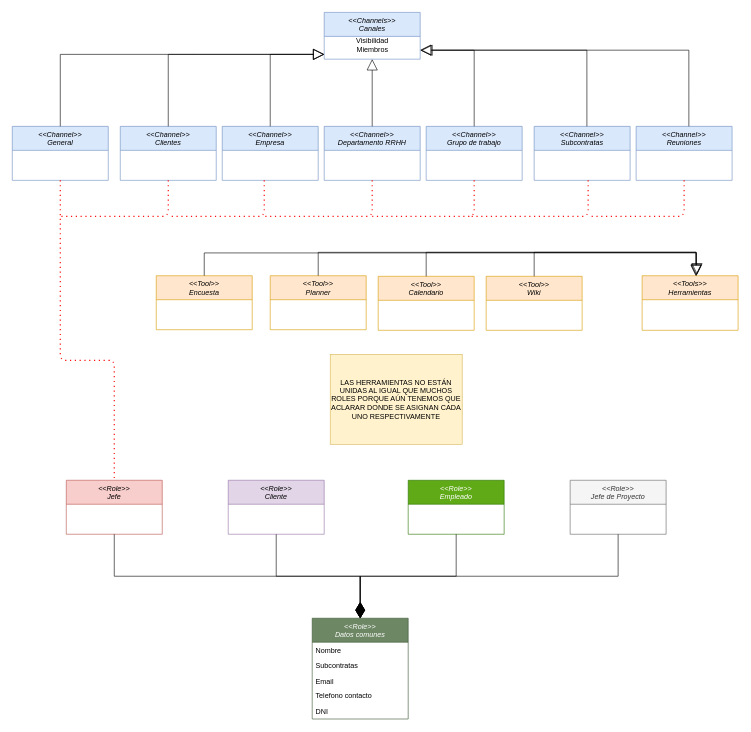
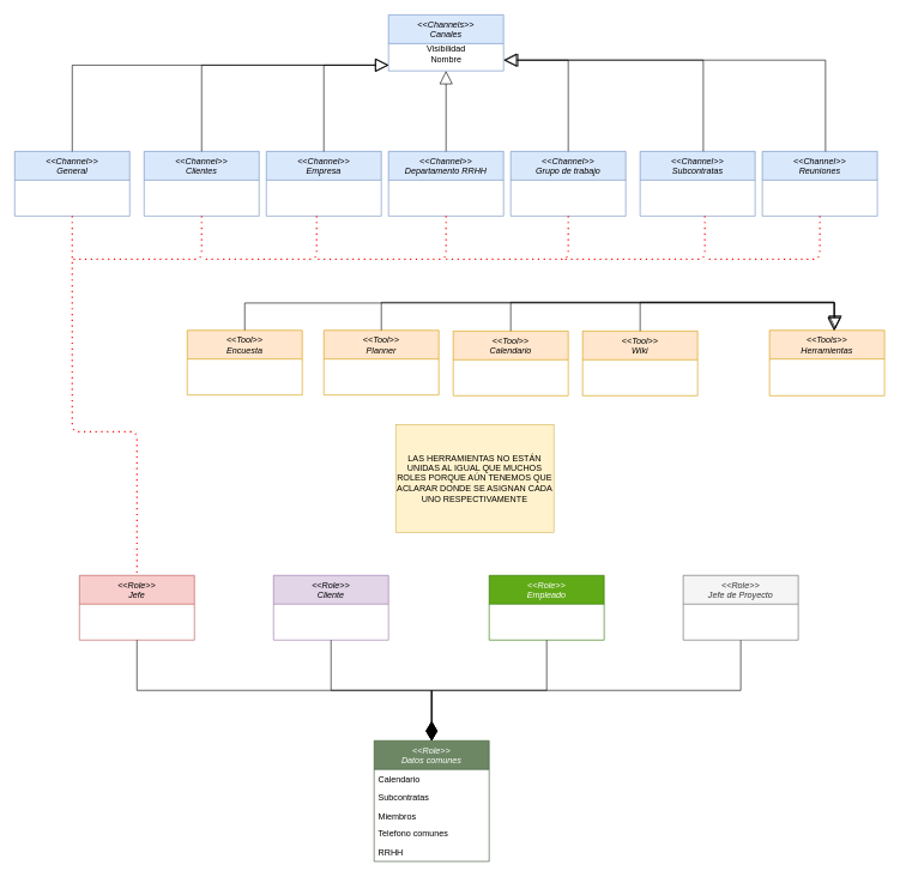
- <mxCell id="3" value="Visibilidad&lt;br&gt;Miembros" style="text;html=1;align=center;verticalAlign=middle;resizable=0;points=[];autosize=1;strokeColor=none;fillColor=none;" vertex="1" parent="2"><mxGeometry y="40" width="160" height="30" as="geometry" /></mxCell>
+ <mxCell id="3" value="Visibilidad&lt;br&gt;Nombre" style="text;html=1;align=center;verticalAlign=middle;resizable=0;points=[];autosize=1;strokeColor=none;fillColor=none;" vertex="1" parent="2"><mxGeometry y="40" width="160" height="30" as="geometry" /></mxCell>
- <mxCell id="28" value="Nombre" style="text;align=left;verticalAlign=top;spacingLeft=4;spacingRight=4;overflow=hidden;rotatable=0;points=[[0,0.5],[1,0.5]];portConstraint=eastwest;" vertex="1" parent="27"><mxGeometry y="40" width="160" height="26" as="geometry" /></mxCell>
+ <mxCell id="28" value="Calendario" style="text;align=left;verticalAlign=top;spacingLeft=4;spacingRight=4;overflow=hidden;rotatable=0;points=[[0,0.5],[1,0.5]];portConstraint=eastwest;" vertex="1" parent="27"><mxGeometry y="40" width="160" height="26" as="geometry" /></mxCell>
- <mxCell id="30" value="Email " style="text;align=left;verticalAlign=top;spacingLeft=4;spacingRight=4;overflow=hidden;rotatable=0;points=[[0,0.5],[1,0.5]];portConstraint=eastwest;rounded=0;shadow=0;html=0;" vertex="1" parent="27"><mxGeometry y="92" width="160" height="24" as="geometry" /></mxCell>
+ <mxCell id="30" value="Miembros " style="text;align=left;verticalAlign=top;spacingLeft=4;spacingRight=4;overflow=hidden;rotatable=0;points=[[0,0.5],[1,0.5]];portConstraint=eastwest;rounded=0;shadow=0;html=0;" vertex="1" parent="27"><mxGeometry y="92" width="160" height="24" as="geometry" /></mxCell>
- <mxCell id="31" value="Telefono contacto" style="text;align=left;verticalAlign=top;spacingLeft=4;spacingRight=4;overflow=hidden;rotatable=0;points=[[0,0.5],[1,0.5]];portConstraint=eastwest;rounded=0;shadow=0;html=0;" vertex="1" parent="27"><mxGeometry y="116" width="160" height="26" as="geometry" /></mxCell>
+ <mxCell id="31" value="Telefono comunes" style="text;align=left;verticalAlign=top;spacingLeft=4;spacingRight=4;overflow=hidden;rotatable=0;points=[[0,0.5],[1,0.5]];portConstraint=eastwest;rounded=0;shadow=0;html=0;" vertex="1" parent="27"><mxGeometry y="116" width="160" height="26" as="geometry" /></mxCell>
- <mxCell id="32" value="DNI" style="text;align=left;verticalAlign=top;spacingLeft=4;spacingRight=4;overflow=hidden;rotatable=0;points=[[0,0.5],[1,0.5]];portConstraint=eastwest;rounded=0;shadow=0;html=0;" vertex="1" parent="27"><mxGeometry y="142" width="160" height="26" as="geometry" /></mxCell>
+ <mxCell id="32" value="RRHH" style="text;align=left;verticalAlign=top;spacingLeft=4;spacingRight=4;overflow=hidden;rotatable=0;points=[[0,0.5],[1,0.5]];portConstraint=eastwest;rounded=0;shadow=0;html=0;" vertex="1" parent="27"><mxGeometry y="142" width="160" height="26" as="geometry" /></mxCell>
